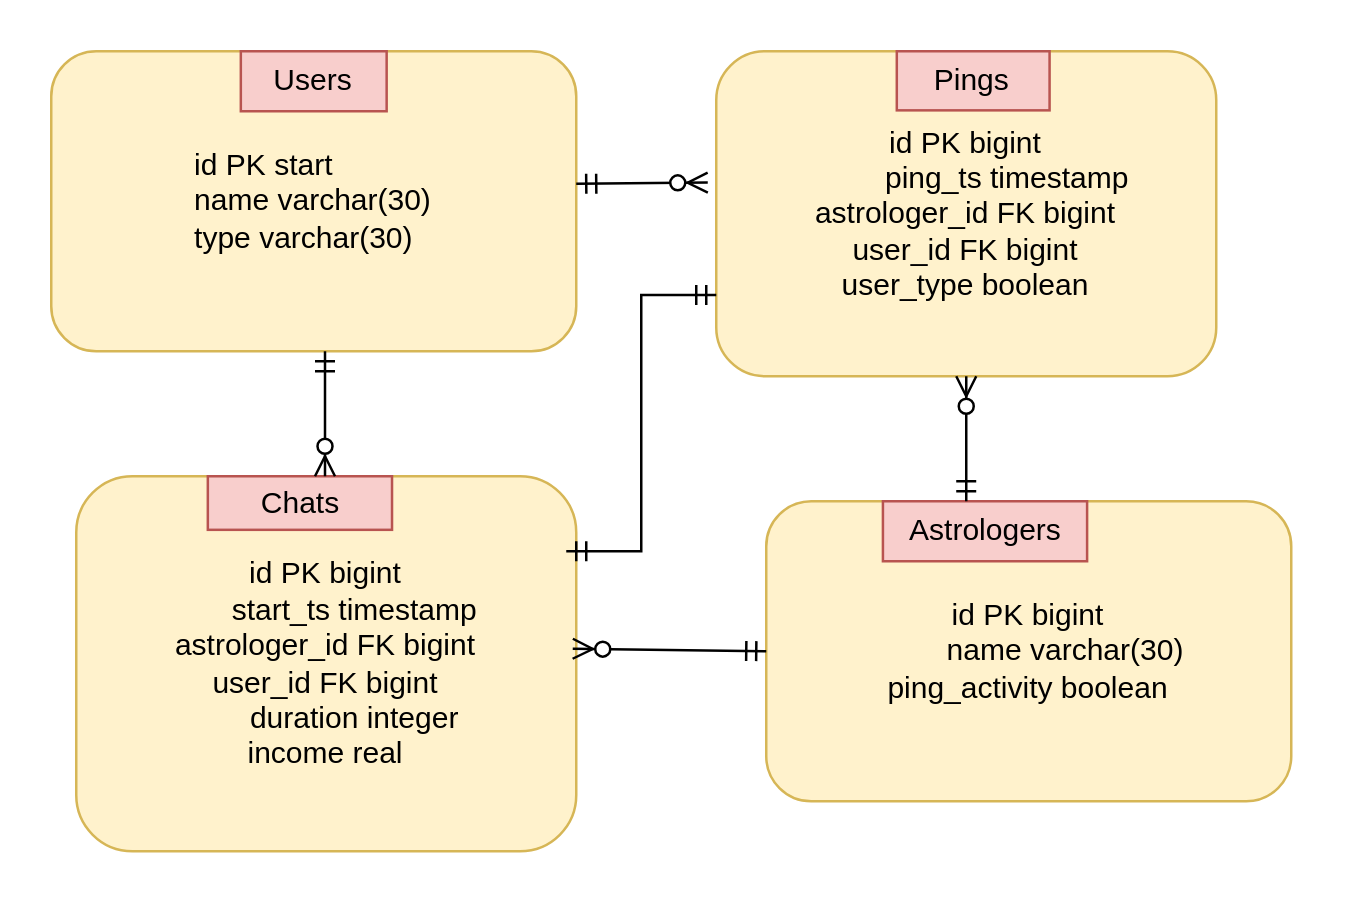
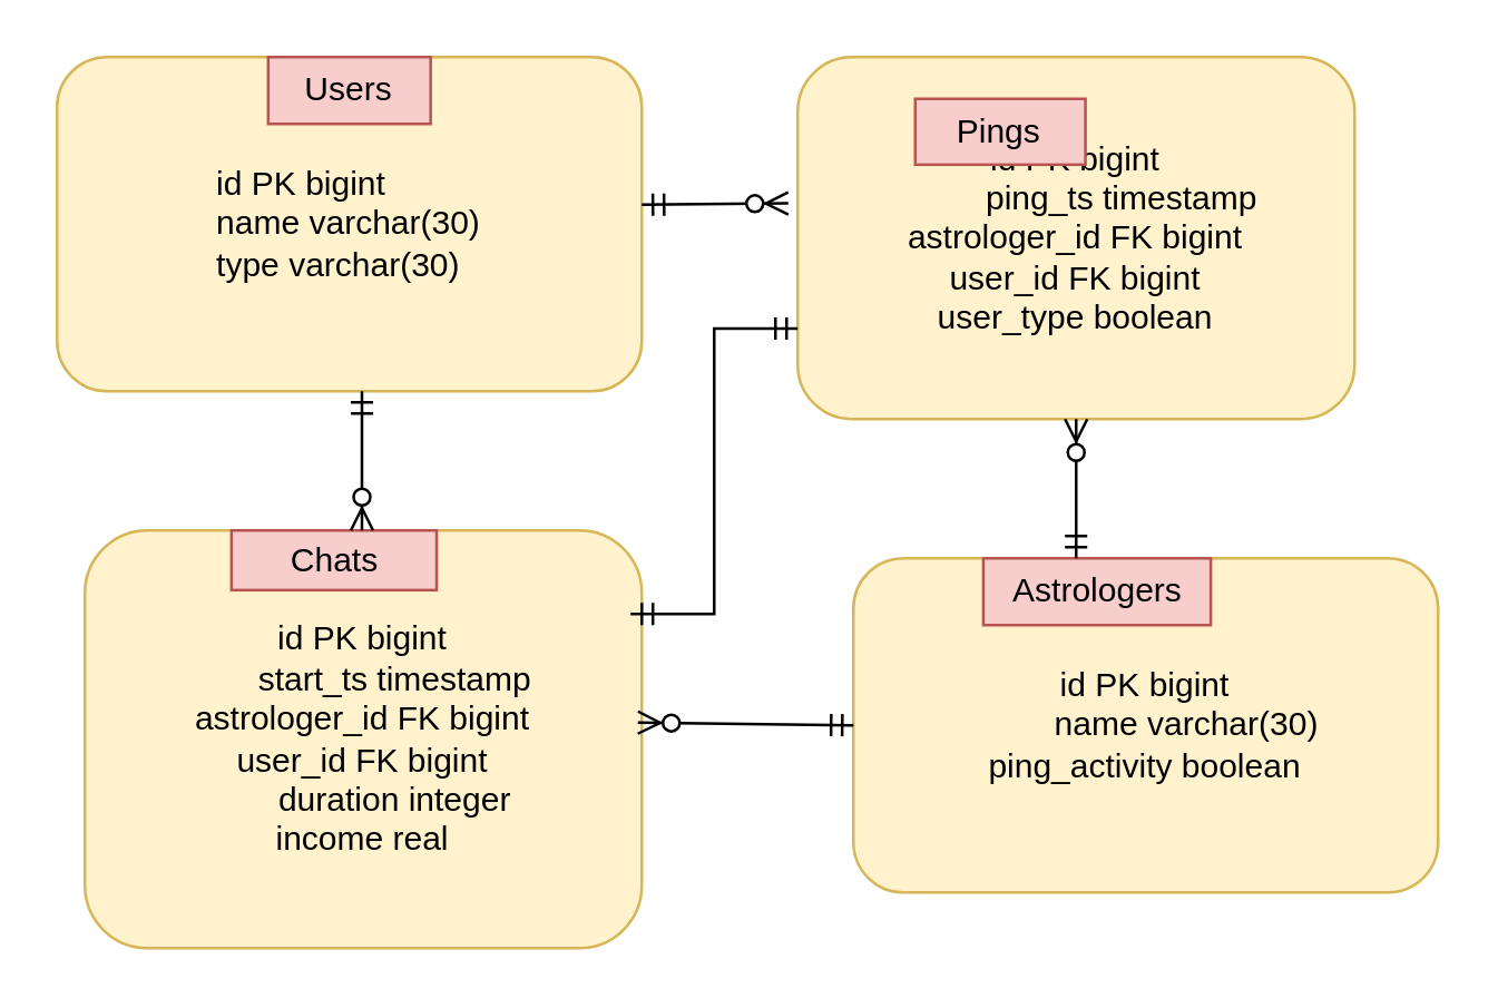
- <mxCell id="4" value="&lt;font color=&quot;#000000&quot;&gt;Pings&lt;/font&gt;" style="text;html=1;strokeColor=#b85450;fillColor=#f8cecc;align=center;verticalAlign=middle;whiteSpace=wrap;rounded=0;" parent="2" vertex="1"><mxGeometry x="72.222" width="61.111" height="23.636" as="geometry" /></mxCell>
+ <mxCell id="4" value="&lt;font color=&quot;#000000&quot;&gt;Pings&lt;/font&gt;" style="text;html=1;strokeColor=#b85450;fillColor=#f8cecc;align=center;verticalAlign=middle;whiteSpace=wrap;rounded=0;" parent="2" vertex="1"><mxGeometry x="42.222" y="15" width="61.111" height="23.636" as="geometry" /></mxCell>
- <mxCell id="9" value="&lt;div style=&quot;text-align: justify;&quot;&gt;&lt;span style=&quot;background-color: initial;&quot;&gt;&lt;font color=&quot;#000000&quot;&gt;id PK start&lt;/font&gt;&lt;/span&gt;&lt;/div&gt;&lt;div style=&quot;text-align: justify;&quot;&gt;&lt;span style=&quot;background-color: initial;&quot;&gt;&lt;font color=&quot;#000000&quot;&gt;name varchar(30)&lt;/font&gt;&lt;/span&gt;&lt;/div&gt;&lt;div style=&quot;text-align: justify;&quot;&gt;&lt;span style=&quot;background-color: initial;&quot;&gt;&lt;font color=&quot;#000000&quot;&gt;type varchar(30)&lt;/font&gt;&lt;/span&gt;&lt;/div&gt;" style="rounded=1;whiteSpace=wrap;html=1;align=center;fillColor=#fff2cc;strokeColor=#d6b656;" parent="8" vertex="1"><mxGeometry width="210" height="120" as="geometry" /></mxCell>
+ <mxCell id="9" value="&lt;div style=&quot;text-align: justify;&quot;&gt;&lt;span style=&quot;background-color: initial;&quot;&gt;&lt;font color=&quot;#000000&quot;&gt;id PK bigint&lt;/font&gt;&lt;/span&gt;&lt;/div&gt;&lt;div style=&quot;text-align: justify;&quot;&gt;&lt;span style=&quot;background-color: initial;&quot;&gt;&lt;font color=&quot;#000000&quot;&gt;name varchar(30)&lt;/font&gt;&lt;/span&gt;&lt;/div&gt;&lt;div style=&quot;text-align: justify;&quot;&gt;&lt;span style=&quot;background-color: initial;&quot;&gt;&lt;font color=&quot;#000000&quot;&gt;type varchar(30)&lt;/font&gt;&lt;/span&gt;&lt;/div&gt;" style="rounded=1;whiteSpace=wrap;html=1;align=center;fillColor=#fff2cc;strokeColor=#d6b656;" parent="8" vertex="1"><mxGeometry width="210" height="120" as="geometry" /></mxCell>
